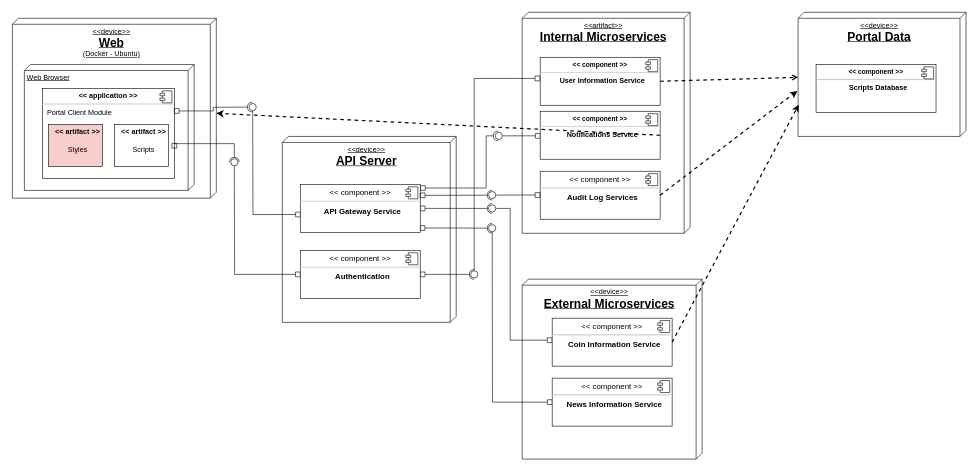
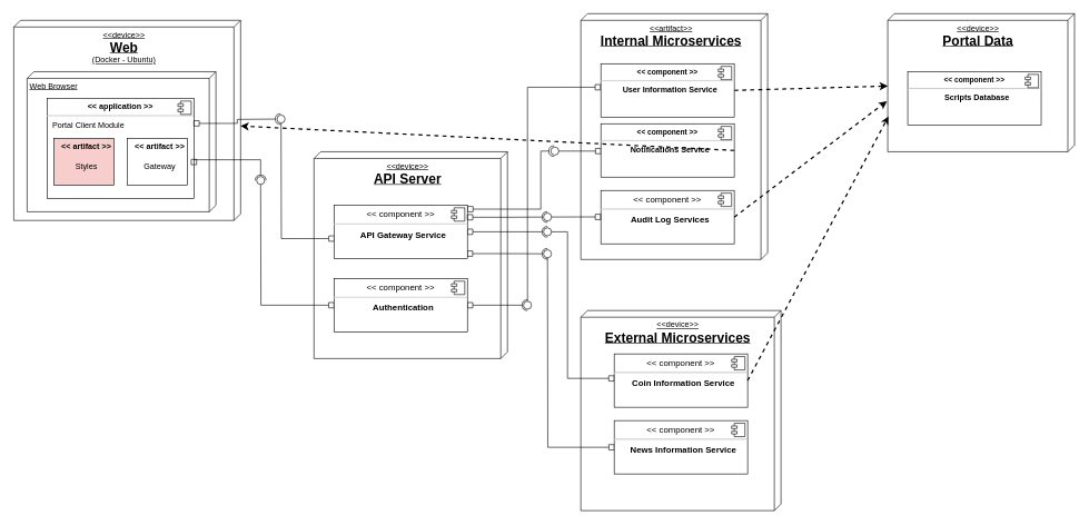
- <mxCell id="38" value="" style="endArrow=open;html=1;rounded=0;fontSize=11;exitX=1;exitY=0.5;exitDx=0;exitDy=0;entryX=0;entryY=0;entryDx=108.5;entryDy=280;entryPerimeter=0;dashed=1;strokeWidth=2;" parent="1" source="18" target="35" edge="1"><mxGeometry width="50" height="50" relative="1" as="geometry"><mxPoint x="1270" y="430" as="sourcePoint" /><mxPoint x="1320" y="380" as="targetPoint" /></mxGeometry></mxCell>
+ <mxCell id="38" value="" style="endArrow=classic;html=1;rounded=0;fontSize=11;exitX=1;exitY=0.5;exitDx=0;exitDy=0;entryX=0;entryY=0;entryDx=108.5;entryDy=280;entryPerimeter=0;dashed=1;strokeWidth=2;" parent="1" source="18" target="35" edge="1"><mxGeometry width="50" height="50" relative="1" as="geometry"><mxPoint x="1270" y="430" as="sourcePoint" /><mxPoint x="1320" y="380" as="targetPoint" /></mxGeometry></mxCell>
- <mxCell id="6" value="&lt;p style=&quot;margin:0px;margin-top:6px;text-align:center;&quot;&gt;&lt;/p&gt;&lt;p style=&quot;text-align: center; margin: 0px 0px 0px 8px;&quot;&gt;&lt;b&gt;&amp;lt;&amp;lt; artifact &amp;gt;&amp;gt;&lt;/b&gt;&lt;/p&gt;&lt;p style=&quot;text-align: center; margin: 0px 0px 0px 8px;&quot;&gt;&lt;b&gt;&lt;br&gt;&lt;/b&gt;&lt;/p&gt;&lt;p style=&quot;text-align: center; margin: 0px 0px 0px 8px;&quot;&gt;Scripts&lt;/p&gt;" style="align=left;overflow=fill;html=1;dropTarget=0;" parent="4" vertex="1"><mxGeometry x="120" y="60" width="90" height="70" as="geometry" /></mxCell>
+ <mxCell id="6" value="&lt;p style=&quot;margin:0px;margin-top:6px;text-align:center;&quot;&gt;&lt;/p&gt;&lt;p style=&quot;text-align: center; margin: 0px 0px 0px 8px;&quot;&gt;&lt;b&gt;&amp;lt;&amp;lt; artifact &amp;gt;&amp;gt;&lt;/b&gt;&lt;/p&gt;&lt;p style=&quot;text-align: center; margin: 0px 0px 0px 8px;&quot;&gt;&lt;b&gt;&lt;br&gt;&lt;/b&gt;&lt;/p&gt;&lt;p style=&quot;text-align: center; margin: 0px 0px 0px 8px;&quot;&gt;Gateway&lt;/p&gt;" style="align=left;overflow=fill;html=1;dropTarget=0;" parent="4" vertex="1"><mxGeometry x="120" y="60" width="90" height="70" as="geometry" /></mxCell>
